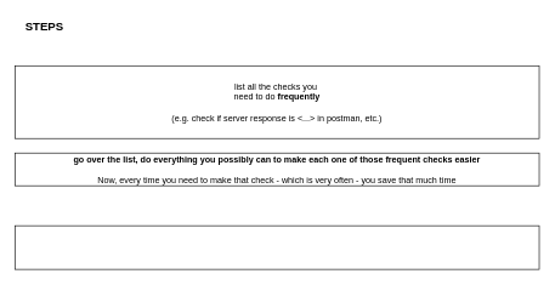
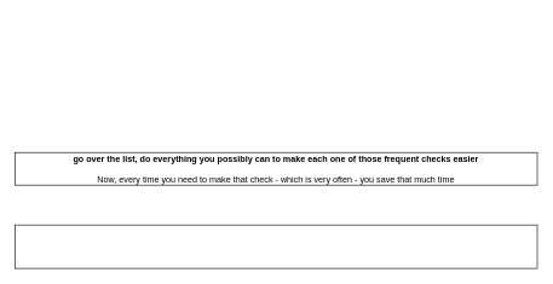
- <mxCell id="5" value="&lt;b&gt;&lt;font style=&quot;font-size: 16px;&quot;&gt;STEPS&lt;/font&gt;&lt;/b&gt;" style="text;html=1;align=center;verticalAlign=middle;resizable=0;points=[];autosize=1;strokeColor=none;fillColor=none;" vertex="1" parent="1"><mxGeometry x="20" y="20" width="80" height="30" as="geometry" /></mxCell>
- <mxCell id="2" value="list all the checks you&amp;nbsp;&lt;br&gt;need to do &lt;b&gt;frequently&lt;br&gt;&lt;/b&gt;&lt;br&gt;(e.g. check if server response is &amp;lt;...&amp;gt; in postman, etc.)" style="rounded=0;whiteSpace=wrap;html=1;" vertex="1" parent="1"><mxGeometry x="20" y="90" width="720" height="100" as="geometry" /></mxCell>
